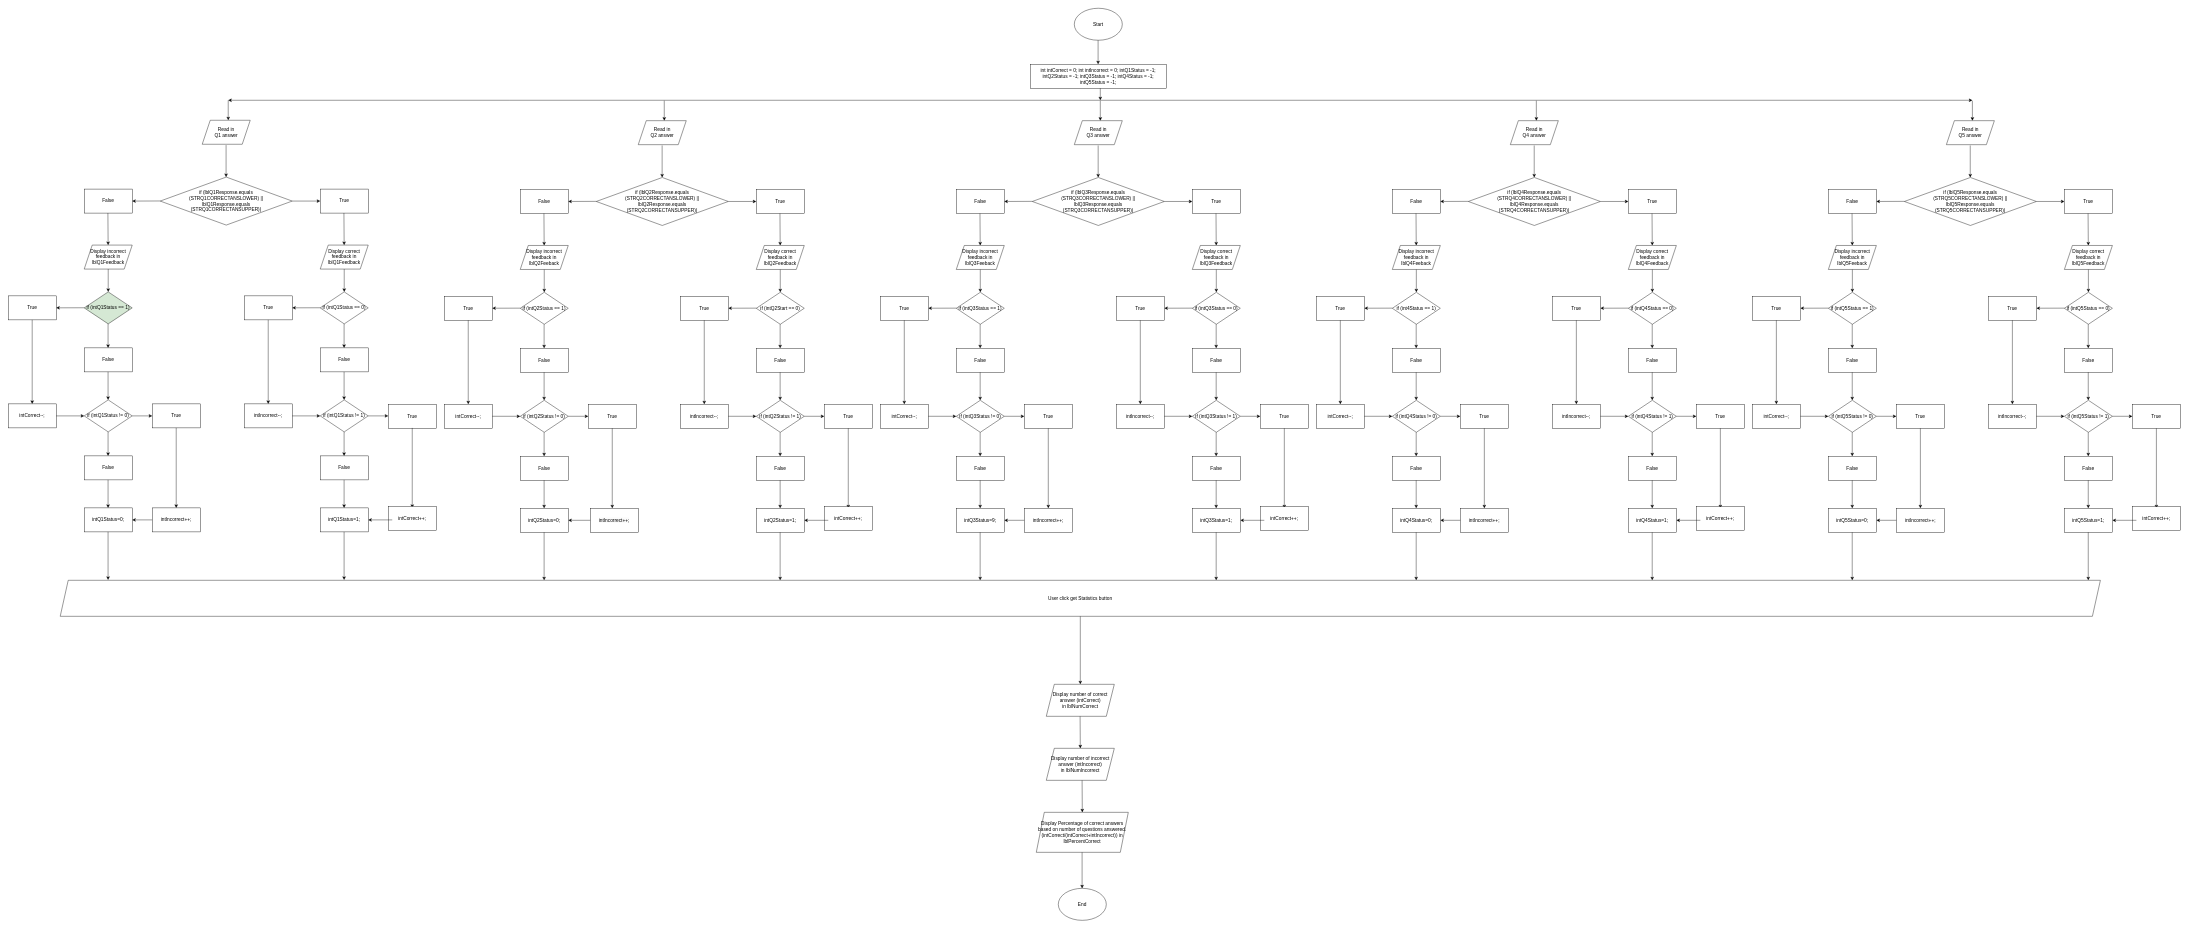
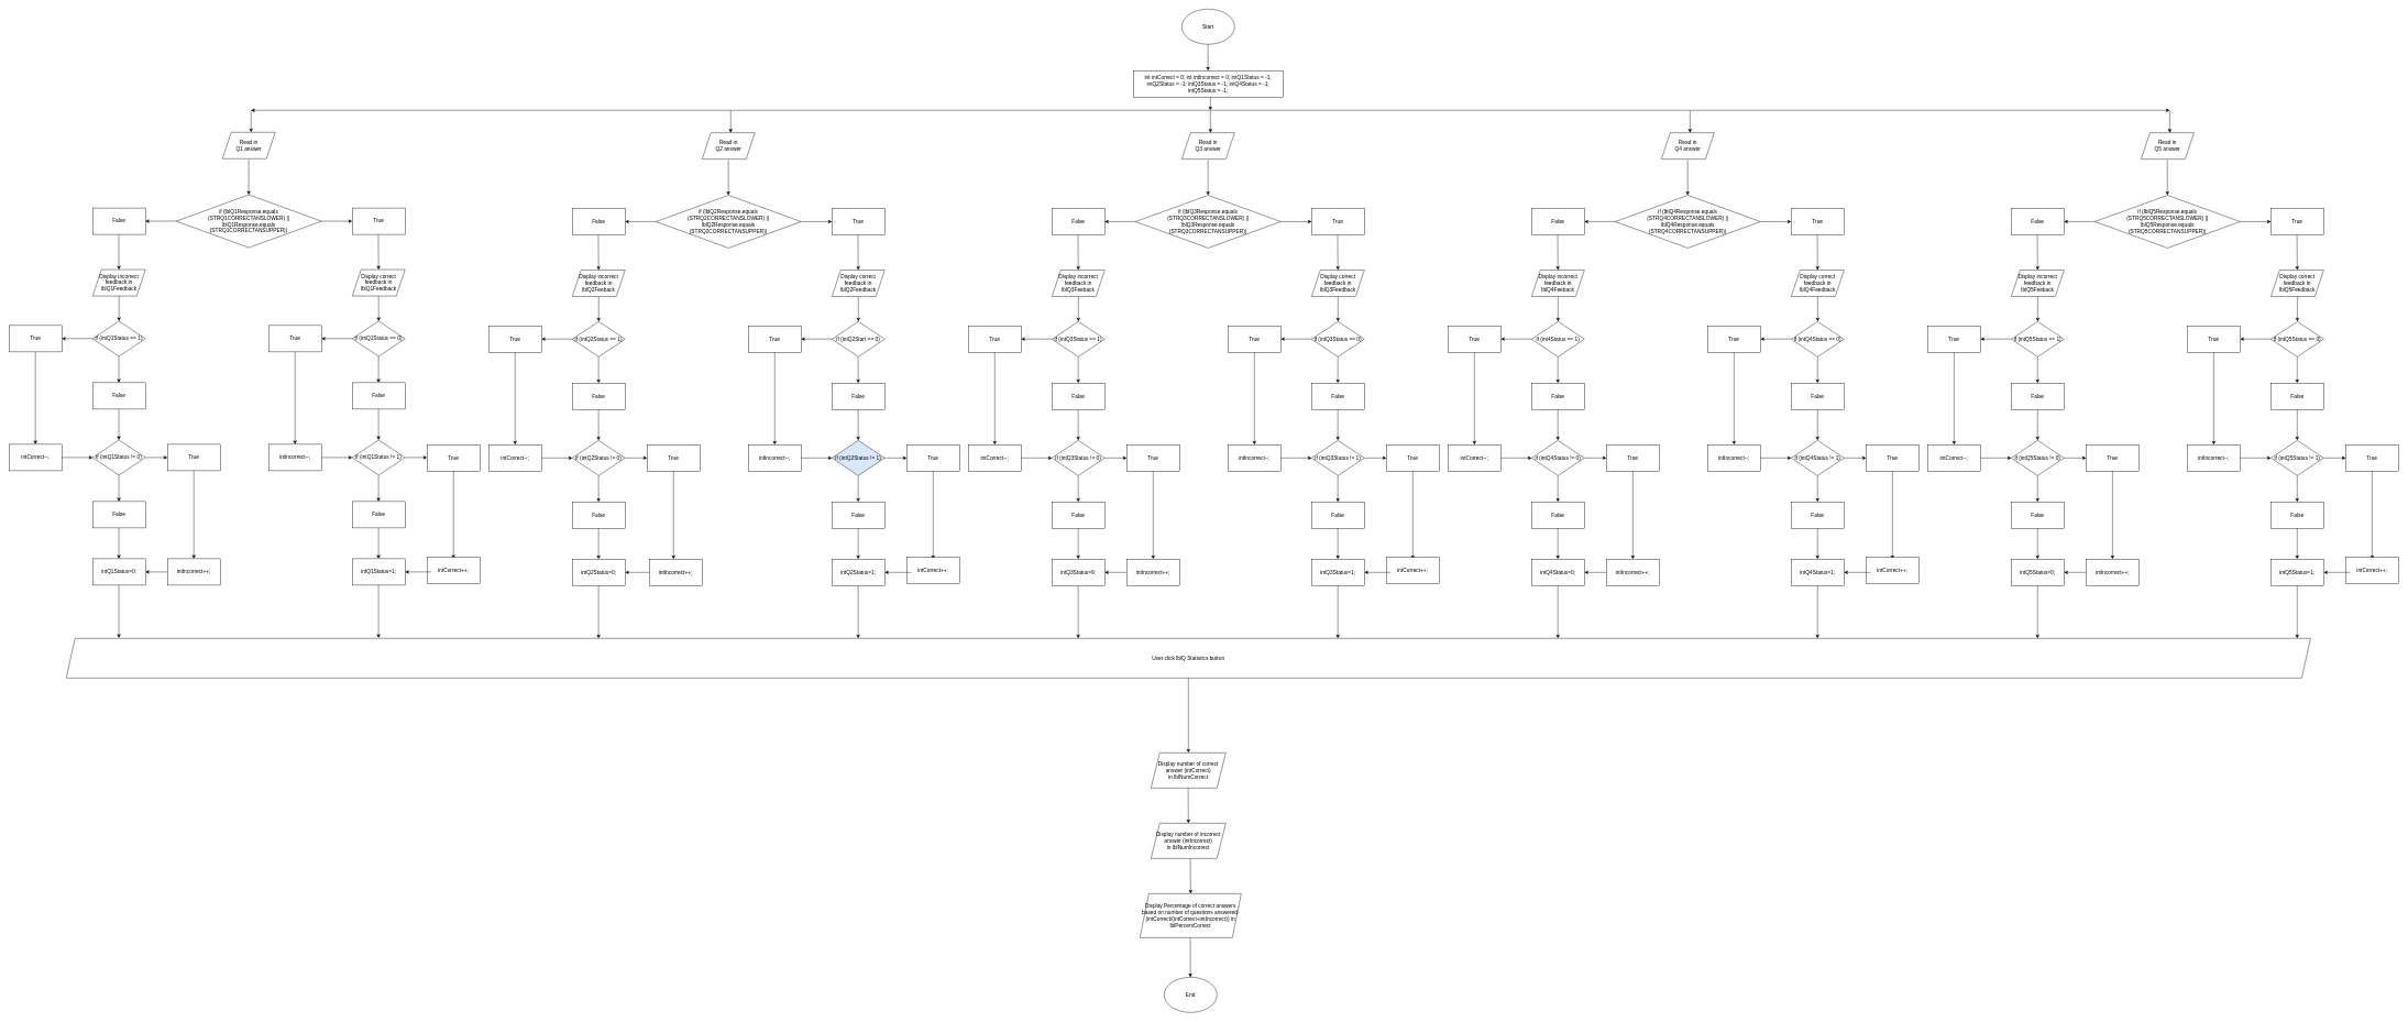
- <mxCell id="35" value="if (intQ1Status == 1)" style="rhombus;whiteSpace=wrap;html=1;fillColor=#d5e8d4;" vertex="1" parent="1"><mxGeometry x="210" y="729" width="120" height="80" as="geometry" /></mxCell>
+ <mxCell id="35" value="if (intQ1Status == 1)" style="rhombus;whiteSpace=wrap;html=1;" vertex="1" parent="1"><mxGeometry x="210" y="729" width="120" height="80" as="geometry" /></mxCell>
- <mxCell id="77" value="if (intQ2Status != 1)" style="rhombus;whiteSpace=wrap;html=1;" vertex="1" parent="1"><mxGeometry x="1890" y="1000" width="120" height="80" as="geometry" /></mxCell>
+ <mxCell id="77" value="if (intQ2Status != 1)" style="rhombus;whiteSpace=wrap;html=1;fillColor=#dae8fc;" vertex="1" parent="1"><mxGeometry x="1890" y="1000" width="120" height="80" as="geometry" /></mxCell>
- <mxCell id="62" value="User click get Statistics button" style="shape=parallelogram;perimeter=parallelogramPerimeter;whiteSpace=wrap;html=1;fixedSize=1;" vertex="1" parent="1"><mxGeometry x="150" y="1450" width="5100" height="90" as="geometry" /></mxCell>
+ <mxCell id="62" value="User click lblQ Statistics button" style="shape=parallelogram;perimeter=parallelogramPerimeter;whiteSpace=wrap;html=1;fixedSize=1;" vertex="1" parent="1"><mxGeometry x="150" y="1450" width="5100" height="90" as="geometry" /></mxCell>
